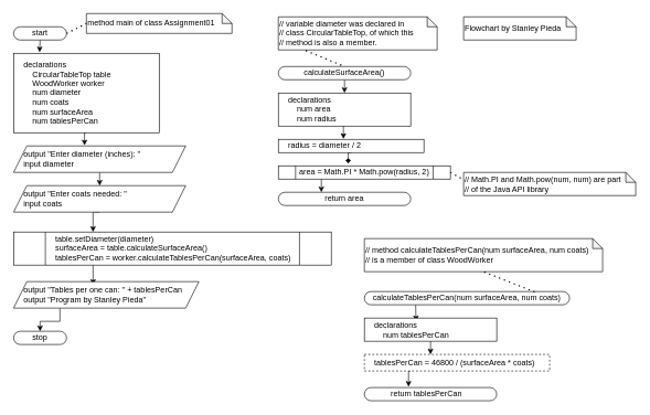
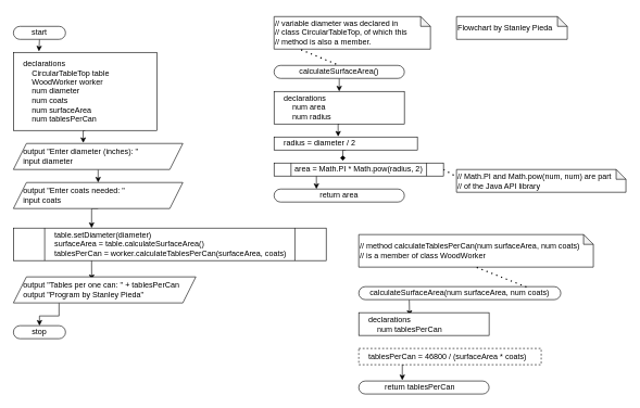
- <mxCell id="15" value="method main of class Assignment01" style="shape=note;whiteSpace=wrap;html=1;backgroundOutline=1;darkOpacity=0.05;align=left;size=15;" parent="1" vertex="1"><mxGeometry x="130" y="20" width="220" height="30" as="geometry" /></mxCell>
- <mxCell id="16" value="" style="endArrow=none;dashed=1;html=1;dashPattern=1 3;strokeWidth=2;exitX=1;exitY=0.5;exitDx=0;exitDy=0;entryX=0;entryY=0.5;entryDx=0;entryDy=0;entryPerimeter=0;" parent="1" source="3" target="15" edge="1"><mxGeometry width="50" height="50" relative="1" as="geometry"><mxPoint x="480" y="250" as="sourcePoint" /><mxPoint x="530" y="200" as="targetPoint" /></mxGeometry></mxCell>
- <mxCell id="30" value="calculateTablesPerCan(num surfaceArea, num coats)" style="rounded=1;whiteSpace=wrap;html=1;arcSize=50;" parent="1" vertex="1"><mxGeometry x="550" y="440" width="310" height="20" as="geometry" /></mxCell>
+ <mxCell id="30" value="calculateSurfaceArea(num surfaceArea, num coats)" style="rounded=1;whiteSpace=wrap;html=1;arcSize=50;" parent="1" vertex="1"><mxGeometry x="550" y="440" width="310" height="20" as="geometry" /></mxCell>
- <mxCell id="31" style="edgeStyle=orthogonalEdgeStyle;rounded=0;orthogonalLoop=1;jettySize=auto;html=1;exitX=0.5;exitY=1;exitDx=0;exitDy=0;entryX=0.357;entryY=0;entryDx=0;entryDy=0;entryPerimeter=0;" parent="1" source="32" target="34" edge="1"><mxGeometry relative="1" as="geometry" /></mxCell>
